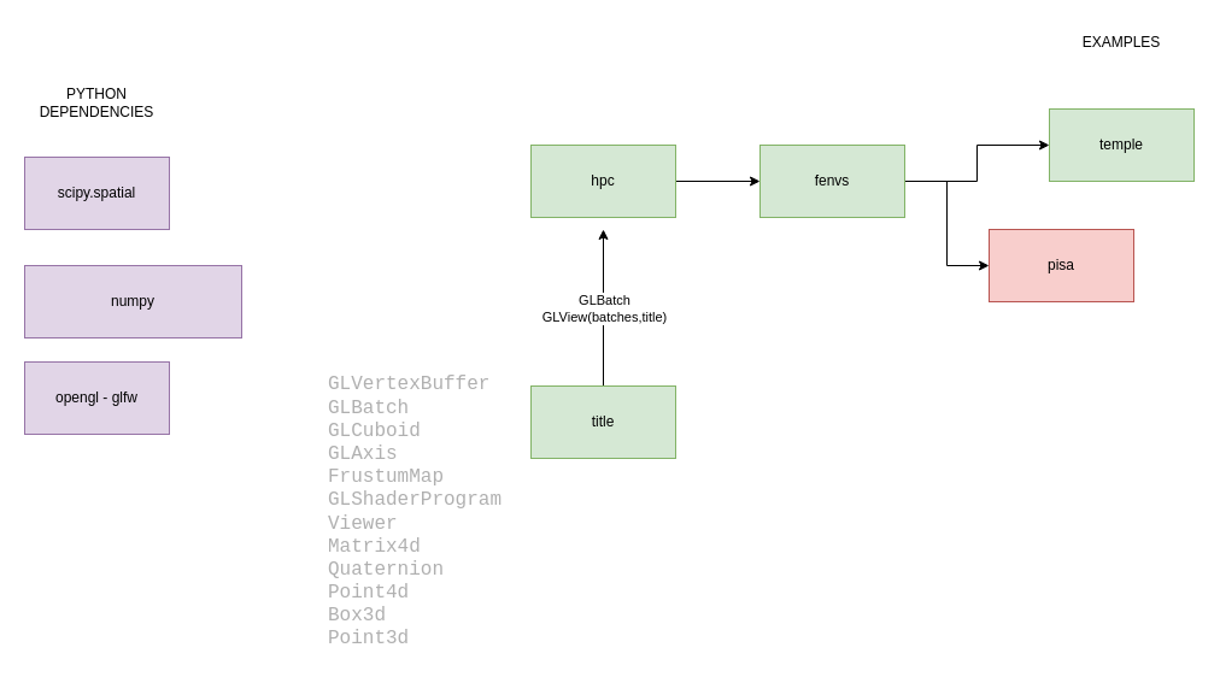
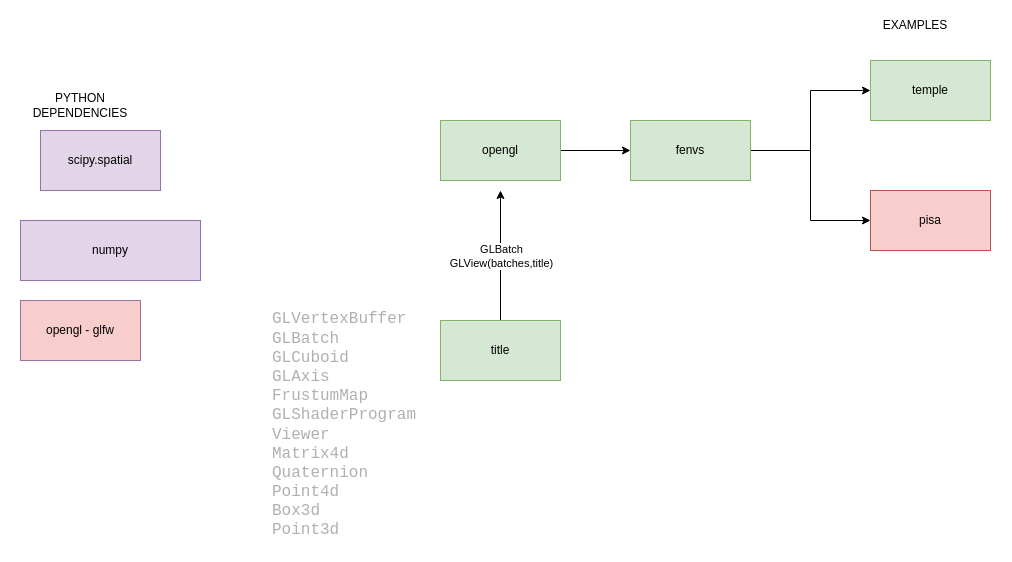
- <mxCell id="14" value="EXAMPLES" style="text;html=1;strokeColor=none;fillColor=none;align=center;verticalAlign=middle;whiteSpace=wrap;rounded=0;" parent="1" vertex="1"><mxGeometry x="900" y="20" width="60" height="30" as="geometry" /></mxCell>
+ <mxCell id="14" value="EXAMPLES" style="text;html=1;strokeColor=none;fillColor=none;align=center;verticalAlign=middle;whiteSpace=wrap;rounded=0;" parent="1" vertex="1"><mxGeometry x="885" y="10" width="60" height="30" as="geometry" /></mxCell>
- <mxCell id="15" value="PYTHON DEPENDENCIES" style="text;html=1;strokeColor=none;fillColor=none;align=center;verticalAlign=middle;whiteSpace=wrap;rounded=0;" parent="1" vertex="1"><mxGeometry x="50" y="70" width="60" height="30" as="geometry" /></mxCell>
+ <mxCell id="15" value="PYTHON DEPENDENCIES" style="text;html=1;strokeColor=none;fillColor=none;align=center;verticalAlign=middle;whiteSpace=wrap;rounded=0;" parent="1" vertex="1"><mxGeometry x="50" y="90" width="60" height="30" as="geometry" /></mxCell>
- <mxCell id="10" value="temple" style="rounded=0;whiteSpace=wrap;html=1;fillColor=#d5e8d4;strokeColor=#82b366;" parent="1" vertex="1"><mxGeometry x="870" y="90" width="120" height="60" as="geometry" /></mxCell>
+ <mxCell id="10" value="temple" style="rounded=0;whiteSpace=wrap;html=1;fillColor=#d5e8d4;strokeColor=#82b366;" parent="1" vertex="1"><mxGeometry x="870" y="60" width="120" height="60" as="geometry" /></mxCell>
- <mxCell id="6" value="hpc" style="rounded=0;whiteSpace=wrap;html=1;fillColor=#d5e8d4;strokeColor=#82b366;" parent="1" vertex="1"><mxGeometry x="440" y="120" width="120" height="60" as="geometry" /></mxCell>
+ <mxCell id="6" value="opengl" style="rounded=0;whiteSpace=wrap;html=1;fillColor=#d5e8d4;strokeColor=#82b366;" parent="1" vertex="1"><mxGeometry x="440" y="120" width="120" height="60" as="geometry" /></mxCell>
- <mxCell id="8" value="scipy.spatial" style="rounded=0;whiteSpace=wrap;html=1;fillColor=#e1d5e7;strokeColor=#9673a6;" parent="1" vertex="1"><mxGeometry x="20" y="130" width="120" height="60" as="geometry" /></mxCell>
+ <mxCell id="8" value="scipy.spatial" style="rounded=0;whiteSpace=wrap;html=1;fillColor=#e1d5e7;strokeColor=#9673a6;" parent="1" vertex="1"><mxGeometry x="40" y="130" width="120" height="60" as="geometry" /></mxCell>
- <mxCell id="9" value="pisa" style="rounded=0;whiteSpace=wrap;html=1;fillColor=#f8cecc;strokeColor=#b85450;" parent="1" vertex="1"><mxGeometry x="820" y="190" width="120" height="60" as="geometry" /></mxCell>
+ <mxCell id="9" value="pisa" style="rounded=0;whiteSpace=wrap;html=1;fillColor=#f8cecc;strokeColor=#b85450;" parent="1" vertex="1"><mxGeometry x="870" y="190" width="120" height="60" as="geometry" /></mxCell>
- <mxCell id="13" value="opengl - glfw" style="rounded=0;whiteSpace=wrap;html=1;fillColor=#e1d5e7;strokeColor=#9673a6;" parent="1" vertex="1"><mxGeometry x="20" y="300" width="120" height="60" as="geometry" /></mxCell>
+ <mxCell id="13" value="opengl - glfw" style="rounded=0;whiteSpace=wrap;html=1;fillColor=#f8cecc;strokeColor=#9673a6;" parent="1" vertex="1"><mxGeometry x="20" y="300" width="120" height="60" as="geometry" /></mxCell>
